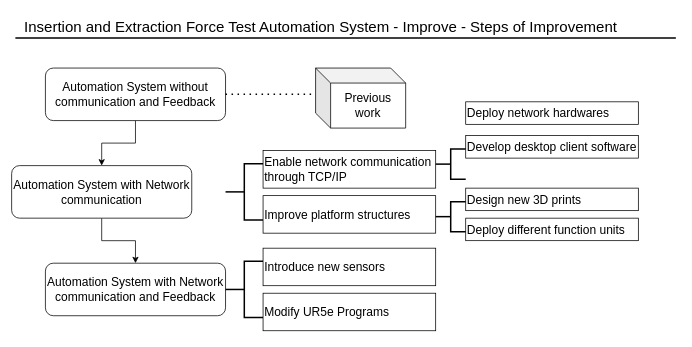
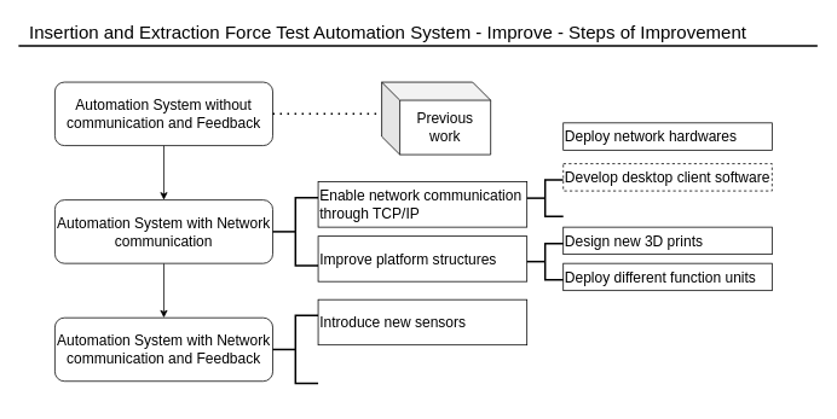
- <mxCell id="13" value="&lt;span style=&quot;font-size: 16px&quot;&gt;Develop desktop client software&lt;/span&gt;" style="rounded=0;whiteSpace=wrap;html=1;align=left;" vertex="1" parent="1"><mxGeometry x="620" y="180" width="230" height="30" as="geometry" /></mxCell>
+ <mxCell id="13" value="&lt;span style=&quot;font-size: 16px&quot;&gt;Develop desktop client software&lt;/span&gt;" style="rounded=0;whiteSpace=wrap;html=1;align=left;dashed=1;" vertex="1" parent="1"><mxGeometry x="620" y="180" width="230" height="30" as="geometry" /></mxCell>
- <mxCell id="7" value="&lt;font style=&quot;font-size: 16px&quot;&gt;Automation System with Network communication&lt;/font&gt;" style="rounded=1;whiteSpace=wrap;html=1;align=center;" vertex="1" parent="1"><mxGeometry x="15" y="220" width="240" height="70" as="geometry" /></mxCell>
+ <mxCell id="7" value="&lt;font style=&quot;font-size: 16px&quot;&gt;Automation System with Network communication&lt;/font&gt;" style="rounded=1;whiteSpace=wrap;html=1;align=center;" vertex="1" parent="1"><mxGeometry x="60" y="220" width="240" height="70" as="geometry" /></mxCell>
- <mxCell id="22" value="&lt;span style=&quot;font-size: 16px&quot;&gt;Modify UR5e Programs&lt;/span&gt;" style="rounded=0;whiteSpace=wrap;html=1;align=left;" vertex="1" parent="1"><mxGeometry x="350" y="390" width="230" height="50" as="geometry" /></mxCell>
